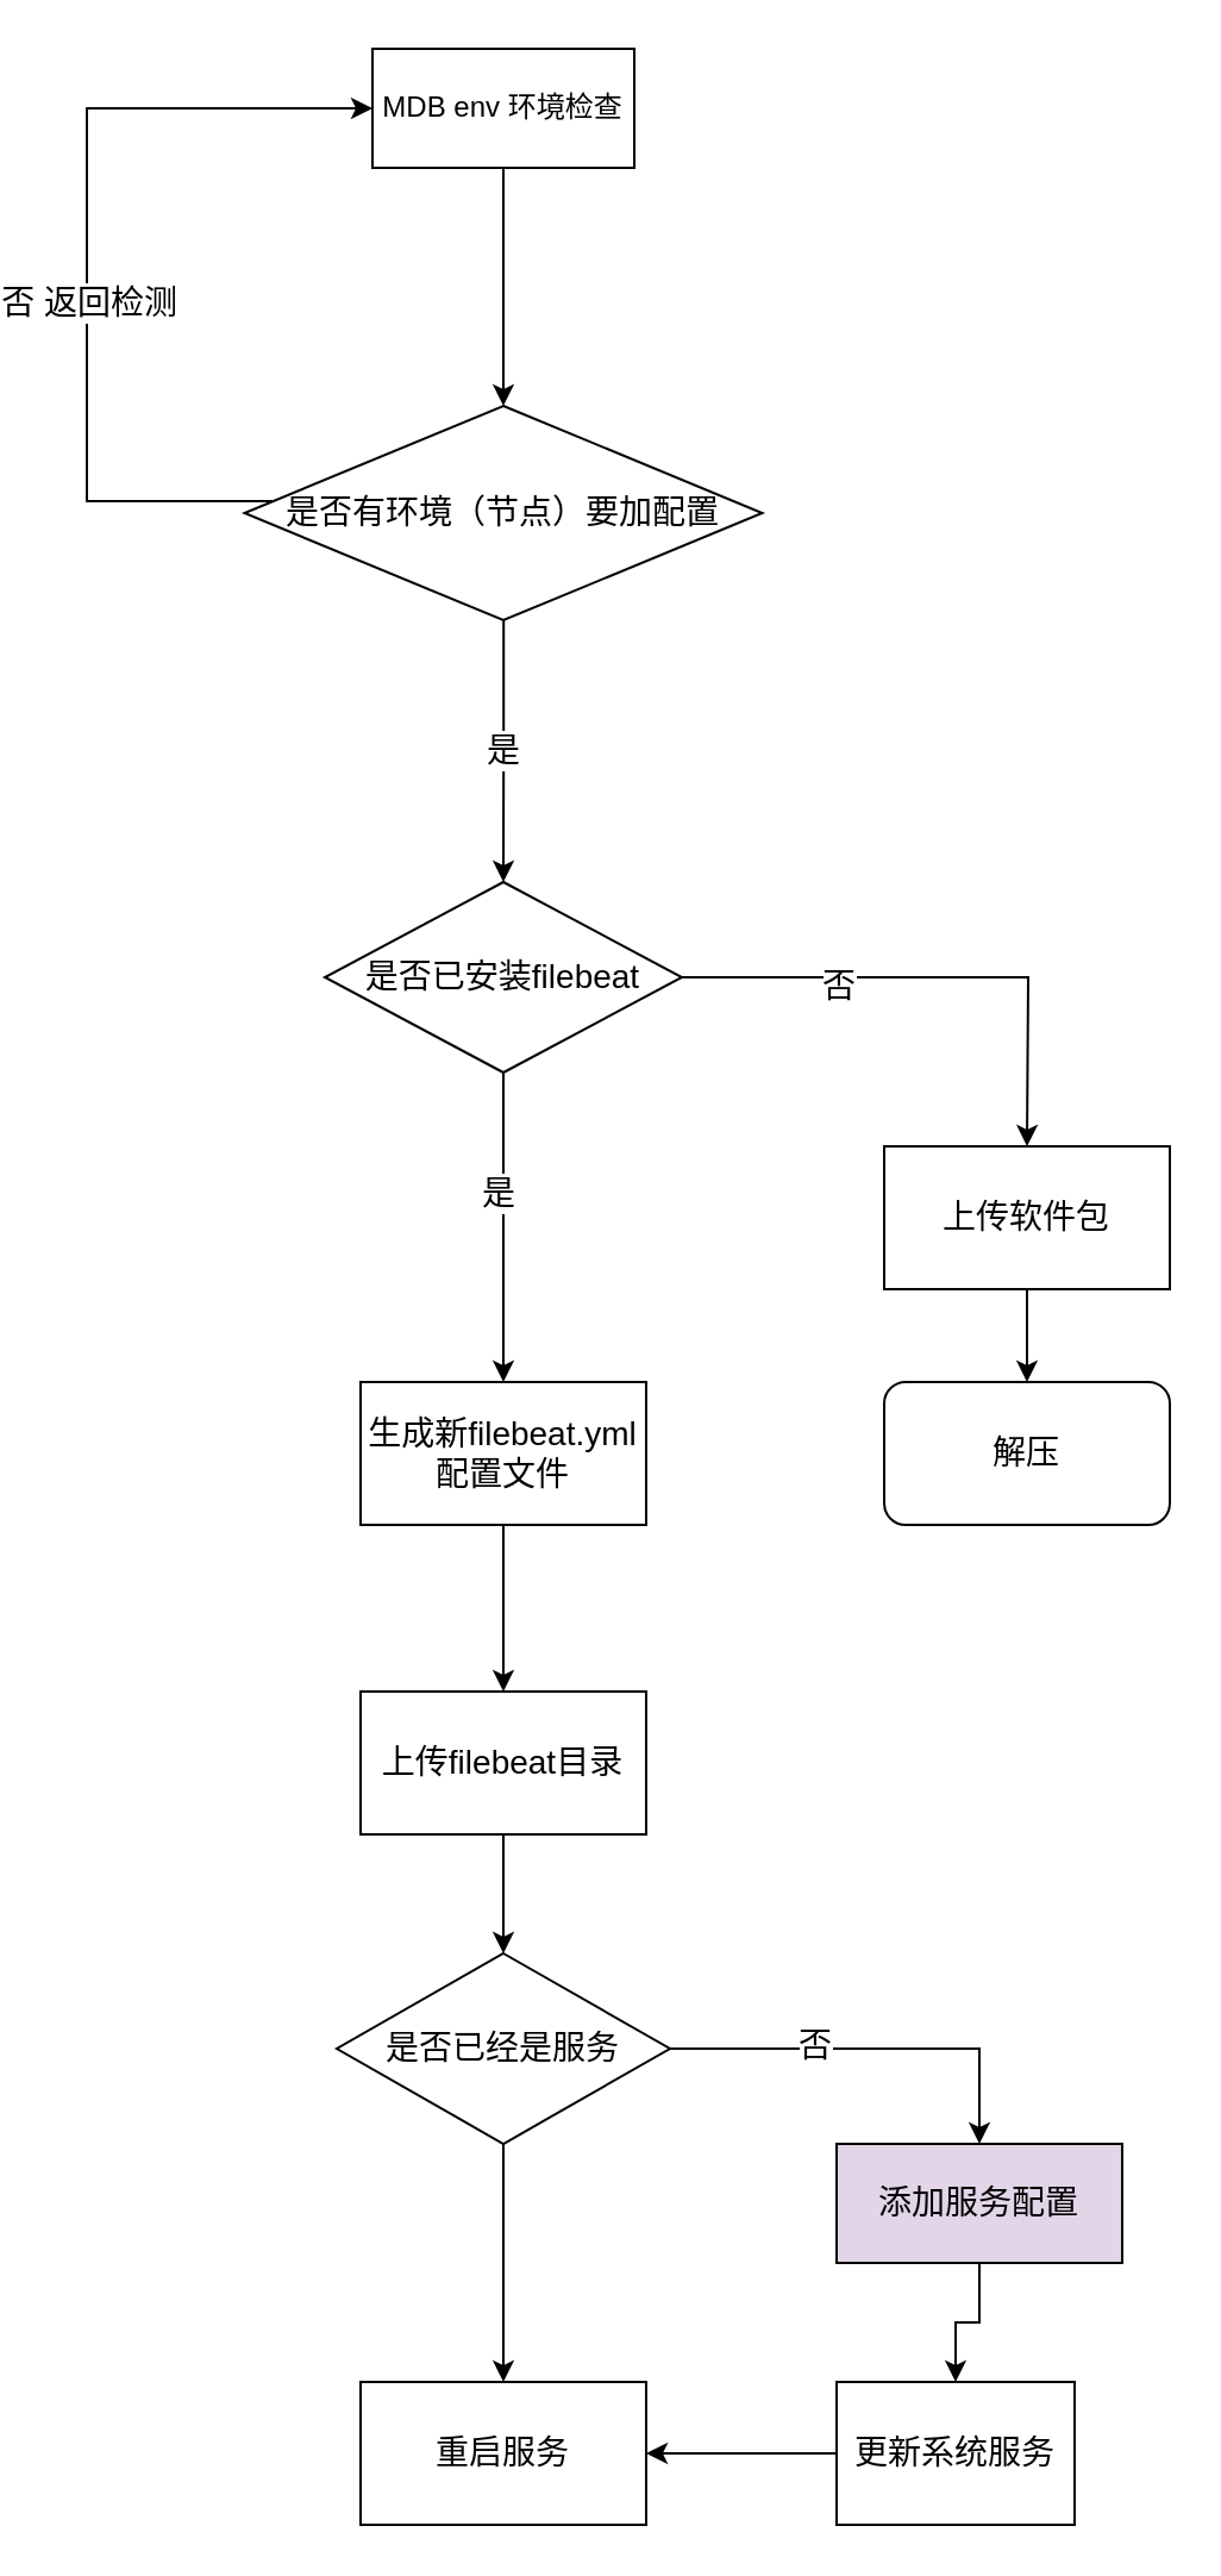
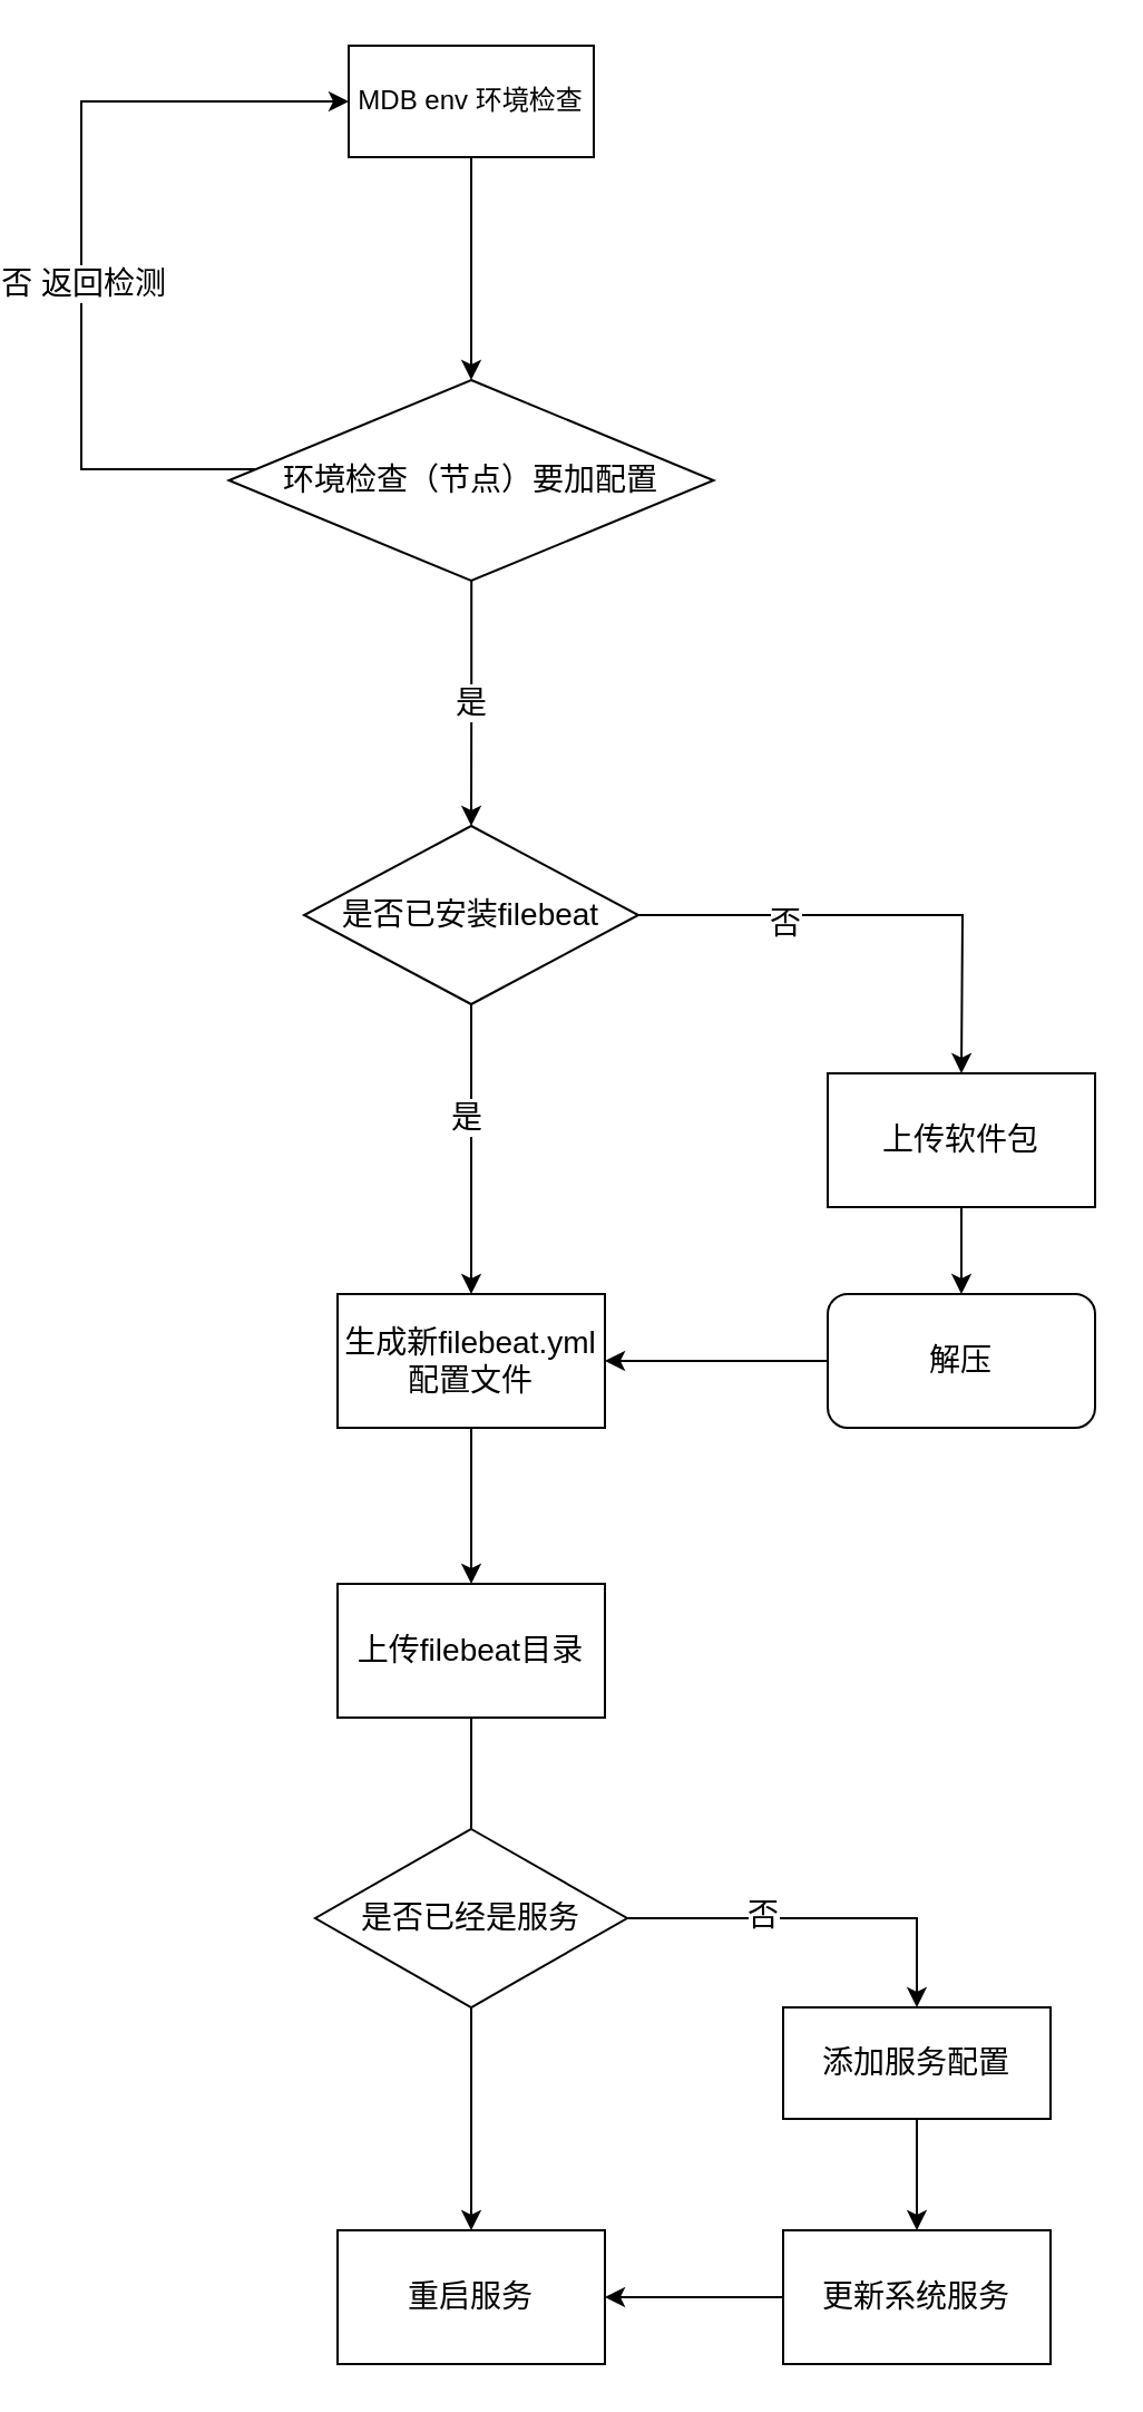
- <mxCell id="29" value="是否有环境（节点）要加配置" style="rhombus;whiteSpace=wrap;html=1;fontSize=14;" parent="1" vertex="1"><mxGeometry x="86.25" y="170" width="217.5" height="90" as="geometry" /></mxCell>
+ <mxCell id="29" value="环境检查（节点）要加配置" style="rhombus;whiteSpace=wrap;html=1;fontSize=14;" parent="1" vertex="1"><mxGeometry x="86.25" y="170" width="217.5" height="90" as="geometry" /></mxCell>
+ <mxCell id="15" style="edgeStyle=orthogonalEdgeStyle;rounded=0;orthogonalLoop=1;jettySize=auto;html=1;entryX=1;entryY=0.5;entryDx=0;entryDy=0;fontSize=14;" parent="1" source="16" target="12" edge="1"><mxGeometry relative="1" as="geometry" /></mxCell>
- <mxCell id="13" style="edgeStyle=orthogonalEdgeStyle;rounded=0;orthogonalLoop=1;jettySize=auto;html=1;fontSize=14;" parent="1" source="14" target="20" edge="1"><mxGeometry relative="1" as="geometry" /></mxCell>
+ <mxCell id="13" style="edgeStyle=orthogonalEdgeStyle;rounded=0;orthogonalLoop=1;jettySize=auto;html=1;fontSize=14;endArrow=none;" parent="1" source="14" target="20" edge="1"><mxGeometry relative="1" as="geometry" /></mxCell>
- <mxCell id="23" value="添加服务配置" style="rounded=0;whiteSpace=wrap;html=1;fontSize=14;fillColor=#e1d5e7;" parent="1" vertex="1"><mxGeometry x="335" y="900" width="120" height="50" as="geometry" /></mxCell>
+ <mxCell id="23" value="添加服务配置" style="rounded=0;whiteSpace=wrap;html=1;fontSize=14;" parent="1" vertex="1"><mxGeometry x="335" y="900" width="120" height="50" as="geometry" /></mxCell>
- <mxCell id="25" value="更新系统服务" style="rounded=0;whiteSpace=wrap;html=1;fontSize=14;" parent="1" vertex="1"><mxGeometry x="335" y="1000" width="100" height="60" as="geometry" /></mxCell>
+ <mxCell id="25" value="更新系统服务" style="rounded=0;whiteSpace=wrap;html=1;fontSize=14;" parent="1" vertex="1"><mxGeometry x="335" y="1000" width="120" height="60" as="geometry" /></mxCell>
